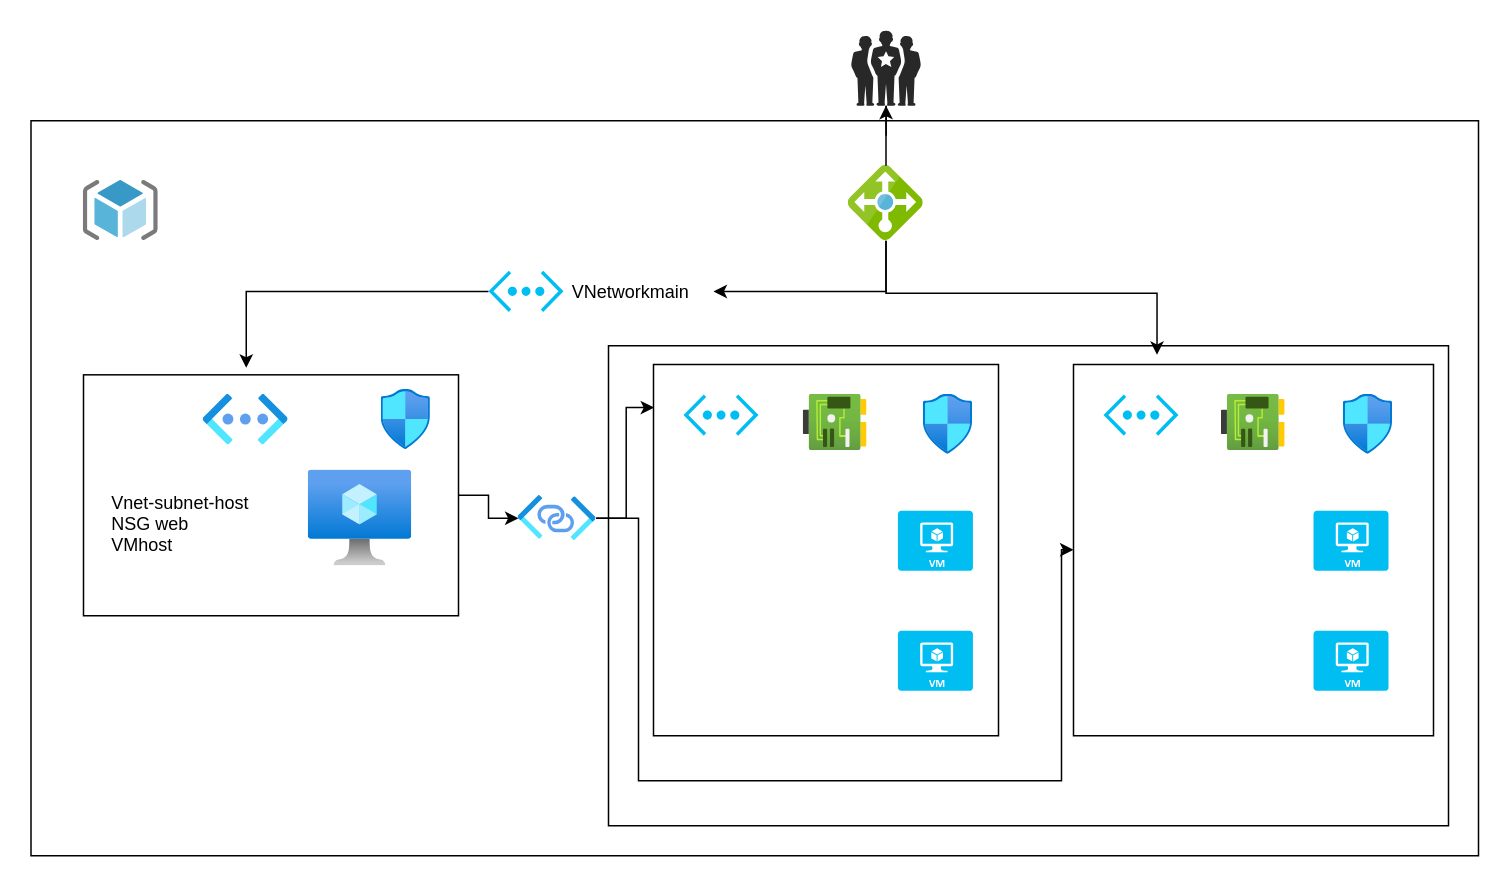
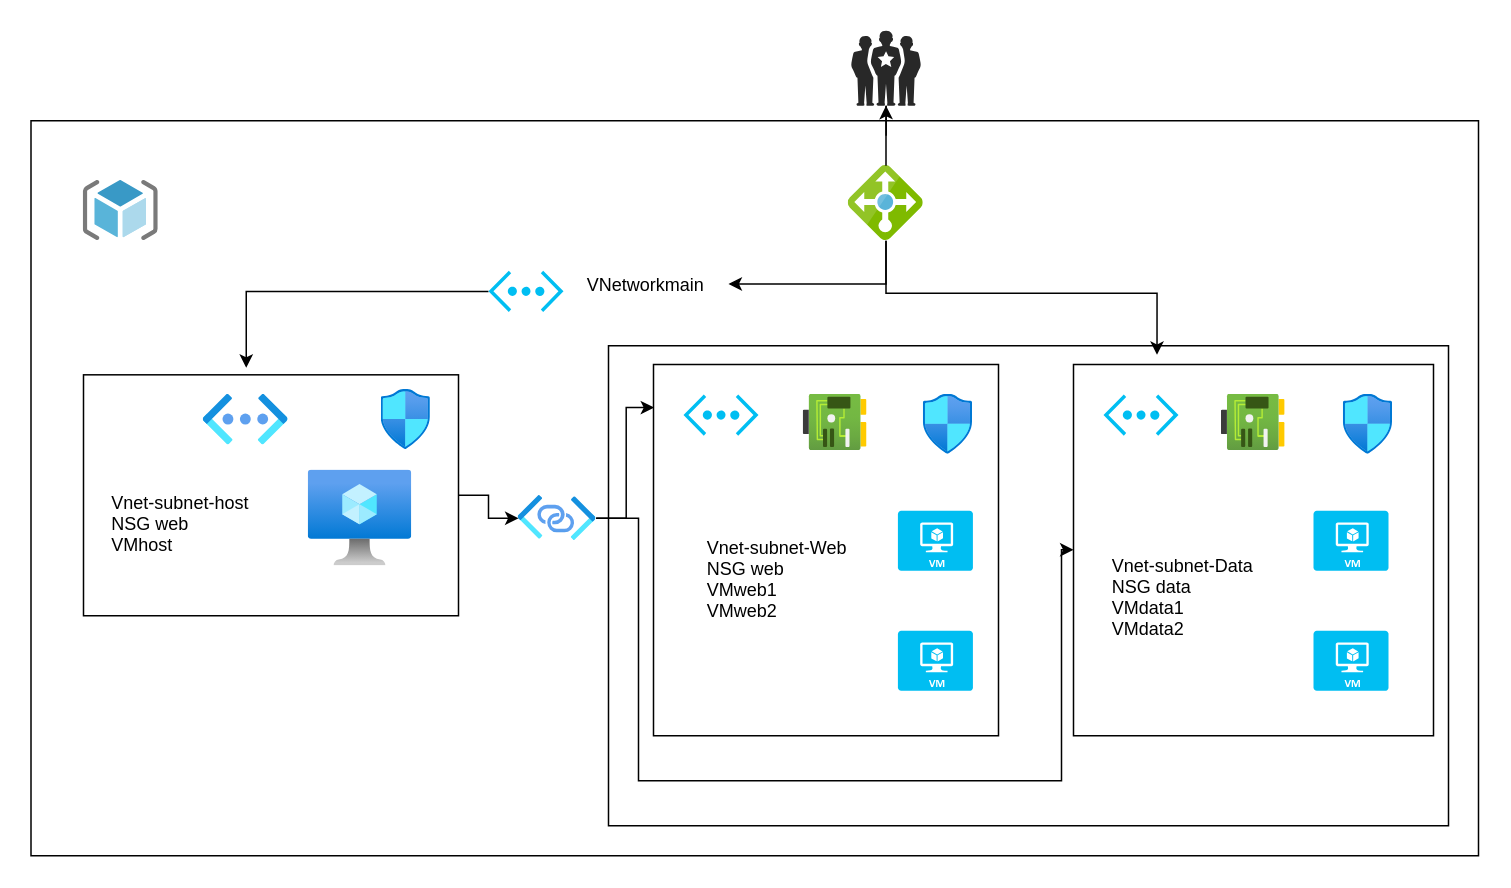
- <mxCell id="17" value="VNetworkmain" style="text;strokeColor=none;fillColor=none;align=left;verticalAlign=middle;spacingLeft=4;spacingRight=4;overflow=hidden;points=[[0,0.5],[1,0.5]];portConstraint=eastwest;rotatable=0;" vertex="1" parent="1"><mxGeometry x="375" y="178.75" width="100" height="30" as="geometry" /></mxCell>
+ <mxCell id="17" value="VNetworkmain" style="text;strokeColor=none;fillColor=none;align=left;verticalAlign=middle;spacingLeft=4;spacingRight=4;overflow=hidden;points=[[0,0.5],[1,0.5]];portConstraint=eastwest;rotatable=0;" vertex="1" parent="1"><mxGeometry x="385" y="173.75" width="100" height="30" as="geometry" /></mxCell>
+ <mxCell id="13" value="Vnet-subnet-Web&#10;NSG web&#10;VMweb1&#10;VMweb2" style="text;strokeColor=none;fillColor=none;align=left;verticalAlign=middle;spacingLeft=4;spacingRight=4;overflow=hidden;points=[[0,0.5],[1,0.5]];portConstraint=eastwest;rotatable=0;" vertex="1" parent="1"><mxGeometry x="465" y="330" width="105" height="110" as="geometry" /></mxCell>
+ <mxCell id="15" value="&#10;Vnet-subnet-Data&#10;NSG data&#10;VMdata1&#10;VMdata2" style="text;strokeColor=none;fillColor=none;align=left;verticalAlign=middle;spacingLeft=4;spacingRight=4;overflow=hidden;points=[[0,0.5],[1,0.5]];portConstraint=eastwest;rotatable=0;" vertex="1" parent="1"><mxGeometry x="735" y="330" width="110" height="120" as="geometry" /></mxCell>
